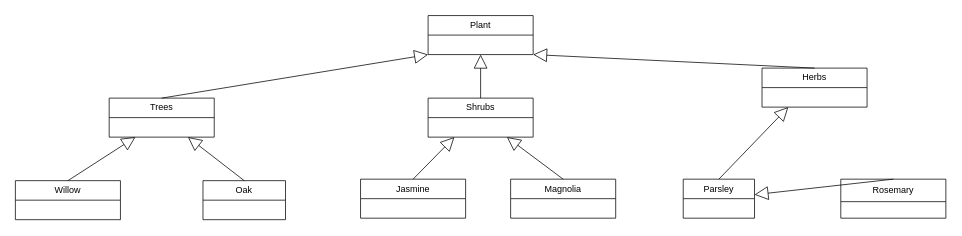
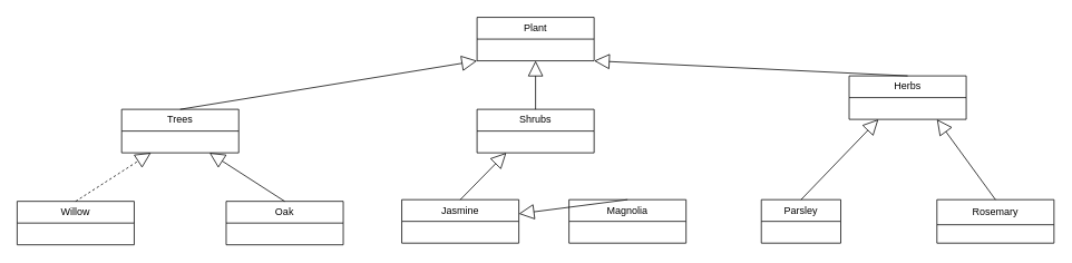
- <mxCell id="15" value="" style="endArrow=block;endSize=16;endFill=0;html=1;rounded=0;entryX=0.75;entryY=1;entryDx=0;entryDy=0;exitX=0.5;exitY=0;exitDx=0;exitDy=0;" edge="1" parent="1" source="11" target="6"><mxGeometry width="160" relative="1" as="geometry"><mxPoint x="740" y="180" as="sourcePoint" /><mxPoint x="880" y="122" as="targetPoint" /></mxGeometry></mxCell>
+ <mxCell id="15" value="" style="endArrow=block;endSize=16;endFill=0;html=1;rounded=0;exitX=0.5;exitY=0;exitDx=0;exitDy=0;" edge="1" parent="1" source="11" target="7"><mxGeometry width="160" relative="1" as="geometry"><mxPoint x="740" y="180" as="sourcePoint" /><mxPoint x="880" y="122" as="targetPoint" /></mxGeometry></mxCell>
- <mxCell id="12" value="" style="endArrow=block;endSize=16;endFill=0;html=1;rounded=0;entryX=0.25;entryY=1;entryDx=0;entryDy=0;exitX=0.5;exitY=0;exitDx=0;exitDy=0;" edge="1" parent="1" source="4" target="3"><mxGeometry width="160" relative="1" as="geometry"><mxPoint x="70" y="400" as="sourcePoint" /><mxPoint x="230" y="400" as="targetPoint" /></mxGeometry></mxCell>
+ <mxCell id="12" value="" style="endArrow=block;endSize=16;endFill=0;html=1;rounded=0;entryX=0.25;entryY=1;entryDx=0;entryDy=0;exitX=0.5;exitY=0;exitDx=0;exitDy=0;dashed=1;" edge="1" parent="1" source="4" target="3"><mxGeometry width="160" relative="1" as="geometry"><mxPoint x="70" y="400" as="sourcePoint" /><mxPoint x="230" y="400" as="targetPoint" /></mxGeometry></mxCell>
- <mxCell id="20" value="" style="endArrow=block;endSize=16;endFill=0;html=1;rounded=0;exitX=0.5;exitY=0;exitDx=0;exitDy=0;" edge="1" parent="1" source="9" target="8"><mxGeometry width="160" relative="1" as="geometry"><mxPoint x="1140" y="200" as="sourcePoint" /><mxPoint x="1280" y="142" as="targetPoint" /></mxGeometry></mxCell>
+ <mxCell id="20" value="" style="endArrow=block;endSize=16;endFill=0;html=1;rounded=0;entryX=0.75;entryY=1;entryDx=0;entryDy=0;exitX=0.5;exitY=0;exitDx=0;exitDy=0;" edge="1" parent="1" source="9" target="5"><mxGeometry width="160" relative="1" as="geometry"><mxPoint x="1140" y="200" as="sourcePoint" /><mxPoint x="1280" y="142" as="targetPoint" /></mxGeometry></mxCell>
- <mxCell id="10" value="Oak" style="swimlane;fontStyle=0;childLayout=stackLayout;horizontal=1;startSize=26;fillColor=none;horizontalStack=0;resizeParent=1;resizeParentMax=0;resizeLast=0;collapsible=1;marginBottom=0;whiteSpace=wrap;html=1;" vertex="1" parent="1"><mxGeometry x="270" y="240" width="110" height="52" as="geometry" /></mxCell>
+ <mxCell id="10" value="Oak" style="swimlane;fontStyle=0;childLayout=stackLayout;horizontal=1;startSize=26;fillColor=none;horizontalStack=0;resizeParent=1;resizeParentMax=0;resizeLast=0;collapsible=1;marginBottom=0;whiteSpace=wrap;html=1;" vertex="1" parent="1"><mxGeometry x="270" y="240" width="140" height="52" as="geometry" /></mxCell>
